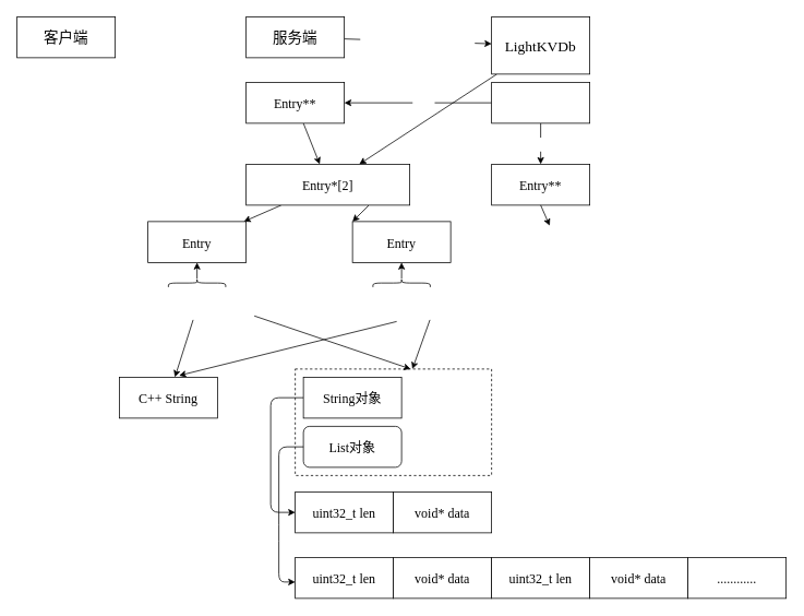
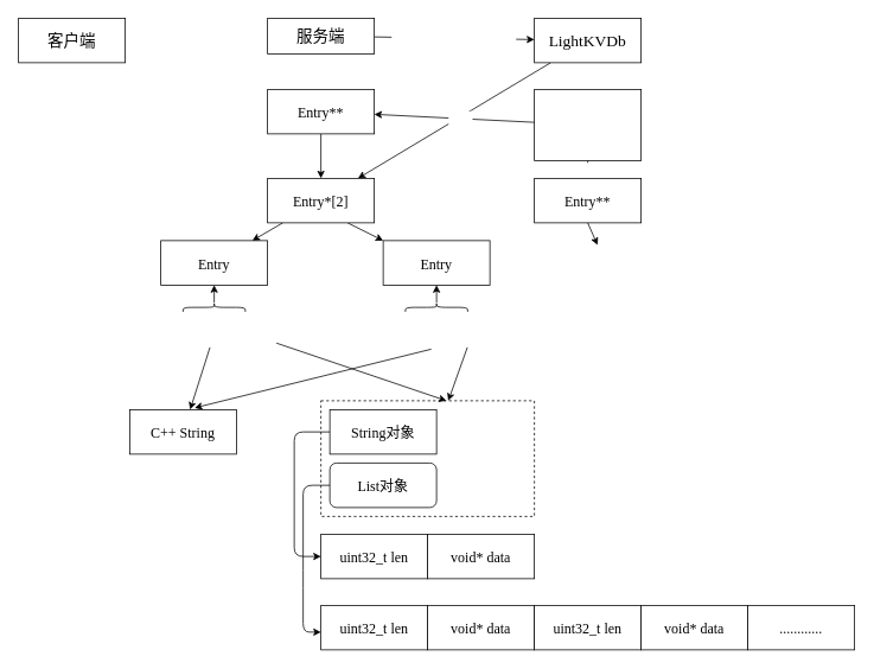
- <mxCell id="5" value="&lt;font face=&quot;Garamond&quot;&gt;&lt;span style=&quot;font-size: 18px;&quot;&gt;服务端&lt;/span&gt;&lt;/font&gt;" style="whiteSpace=wrap;html=1;hachureGap=4;fontFamily=Architects Daughter;fontSource=https%3A%2F%2Ffonts.googleapis.com%2Fcss%3Ffamily%3DArchitects%2BDaughter;fontSize=20;" parent="1" vertex="1"><mxGeometry x="300" y="20" width="120" height="50" as="geometry" /></mxCell>
+ <mxCell id="5" value="&lt;font face=&quot;Garamond&quot;&gt;&lt;span style=&quot;font-size: 18px;&quot;&gt;服务端&lt;/span&gt;&lt;/font&gt;" style="whiteSpace=wrap;html=1;hachureGap=4;fontFamily=Architects Daughter;fontSource=https%3A%2F%2Ffonts.googleapis.com%2Fcss%3Ffamily%3DArchitects%2BDaughter;fontSize=20;" parent="1" vertex="1"><mxGeometry x="300" y="20" width="120" height="40" as="geometry" /></mxCell>
- <mxCell id="7" value="&lt;font face=&quot;Garamond&quot;&gt;&lt;span style=&quot;font-size: 18px;&quot;&gt;LightKVDb&lt;/span&gt;&lt;/font&gt;" style="whiteSpace=wrap;html=1;hachureGap=4;fontFamily=Architects Daughter;fontSource=https%3A%2F%2Ffonts.googleapis.com%2Fcss%3Ffamily%3DArchitects%2BDaughter;fontSize=20;" parent="1" vertex="1"><mxGeometry x="600" y="20" width="120" height="70" as="geometry" /></mxCell>
+ <mxCell id="7" value="&lt;font face=&quot;Garamond&quot;&gt;&lt;span style=&quot;font-size: 18px;&quot;&gt;LightKVDb&lt;/span&gt;&lt;/font&gt;" style="whiteSpace=wrap;html=1;hachureGap=4;fontFamily=Architects Daughter;fontSource=https%3A%2F%2Ffonts.googleapis.com%2Fcss%3Ffamily%3DArchitects%2BDaughter;fontSize=20;" parent="1" vertex="1"><mxGeometry x="600" y="20" width="120" height="50" as="geometry" /></mxCell>
- <mxCell id="12" value="&lt;div style=&quot;font-size: 16px; line-height: 24px;&quot;&gt;&lt;font face=&quot;Garamond&quot; style=&quot;&quot; color=&quot;#ffffff&quot;&gt;HashTable&lt;/font&gt;&lt;/div&gt;" style="whiteSpace=wrap;html=1;hachureGap=4;fontFamily=Architects Daughter;fontSource=https%3A%2F%2Ffonts.googleapis.com%2Fcss%3Ffamily%3DArchitects%2BDaughter;fontSize=20;" parent="1" vertex="1"><mxGeometry x="600" y="100" width="120" height="50" as="geometry" /></mxCell>
+ <mxCell id="12" value="&lt;div style=&quot;font-size: 16px; line-height: 24px;&quot;&gt;&lt;font face=&quot;Garamond&quot; style=&quot;&quot; color=&quot;#ffffff&quot;&gt;HashTable&lt;/font&gt;&lt;/div&gt;" style="whiteSpace=wrap;html=1;hachureGap=4;fontFamily=Architects Daughter;fontSource=https%3A%2F%2Ffonts.googleapis.com%2Fcss%3Ffamily%3DArchitects%2BDaughter;fontSize=20;" parent="1" vertex="1"><mxGeometry x="600" y="100" width="120" height="80" as="geometry" /></mxCell>
- <mxCell id="18" value="&lt;div style=&quot;line-height: 24px;&quot;&gt;&lt;span style=&quot;font-size: 16px;&quot;&gt;&lt;font style=&quot;&quot; face=&quot;Garamond&quot;&gt;Entry*[2]&lt;/font&gt;&lt;/span&gt;&lt;br&gt;&lt;/div&gt;" style="whiteSpace=wrap;html=1;hachureGap=4;fontFamily=Architects Daughter;fontSource=https%3A%2F%2Ffonts.googleapis.com%2Fcss%3Ffamily%3DArchitects%2BDaughter;fontSize=20;" parent="1" vertex="1"><mxGeometry x="300" y="200" width="200" height="50" as="geometry" /></mxCell>
+ <mxCell id="18" value="&lt;div style=&quot;line-height: 24px;&quot;&gt;&lt;span style=&quot;font-size: 16px;&quot;&gt;&lt;font style=&quot;&quot; face=&quot;Garamond&quot;&gt;Entry*[2]&lt;/font&gt;&lt;/span&gt;&lt;br&gt;&lt;/div&gt;" style="whiteSpace=wrap;html=1;hachureGap=4;fontFamily=Architects Daughter;fontSource=https%3A%2F%2Ffonts.googleapis.com%2Fcss%3Ffamily%3DArchitects%2BDaughter;fontSize=20;" parent="1" vertex="1"><mxGeometry x="300" y="200" width="120" height="50" as="geometry" /></mxCell>
